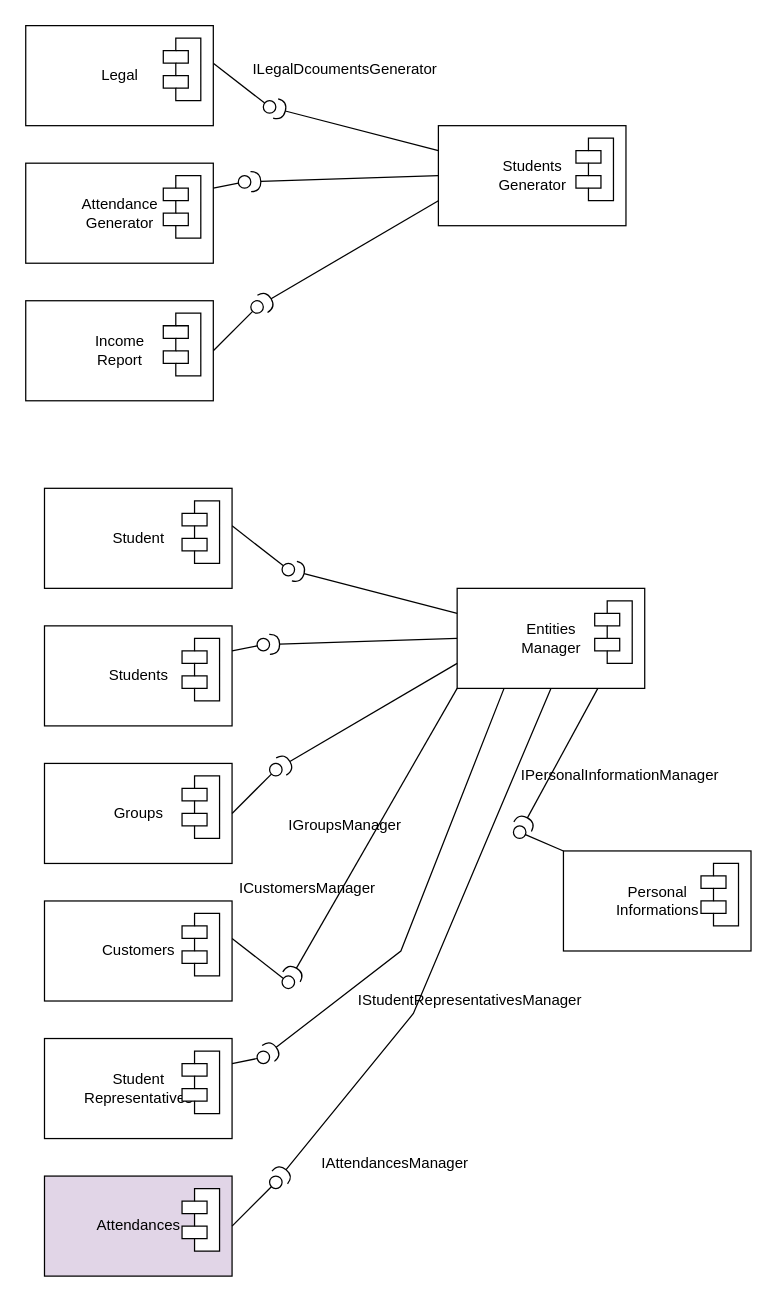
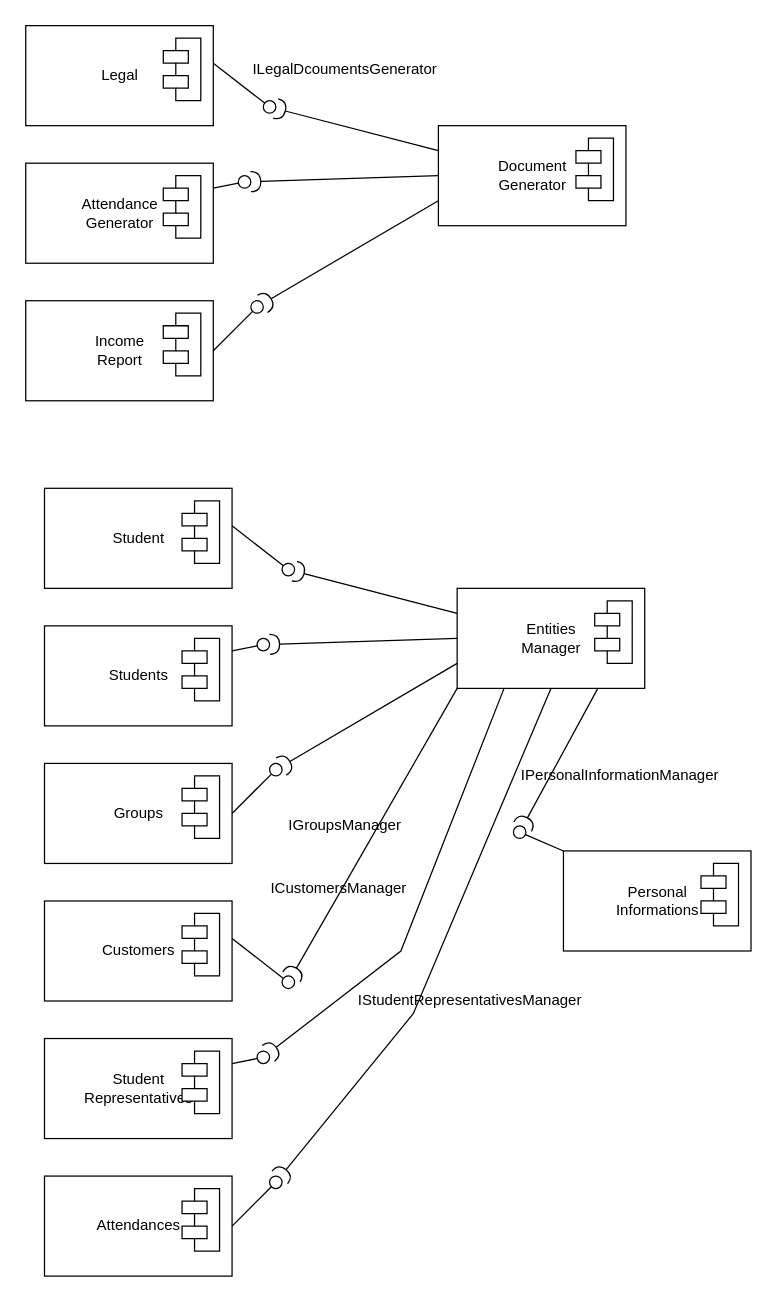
- <mxCell id="2" value="Students&lt;br&gt;Generator" style="html=1;" vertex="1" parent="1"><mxGeometry x="350" y="100" width="150" height="80" as="geometry" /></mxCell>
+ <mxCell id="2" value="Document&lt;br&gt;Generator" style="html=1;" vertex="1" parent="1"><mxGeometry x="350" y="100" width="150" height="80" as="geometry" /></mxCell>
- <mxCell id="53" value="ICustomersManager" style="text;html=1;align=center;verticalAlign=middle;resizable=0;points=[];autosize=1;strokeColor=none;fillColor=none;" vertex="1" parent="1"><mxGeometry x="185" y="700" width="120" height="20" as="geometry" /></mxCell>
+ <mxCell id="53" value="ICustomersManager" style="text;html=1;align=center;verticalAlign=middle;resizable=0;points=[];autosize=1;strokeColor=none;fillColor=none;" vertex="1" parent="1"><mxGeometry x="210" y="700" width="120" height="20" as="geometry" /></mxCell>
- <mxCell id="51" value="IAttendancesManager" style="text;html=1;align=center;verticalAlign=middle;resizable=0;points=[];autosize=1;strokeColor=none;fillColor=none;" vertex="1" parent="1"><mxGeometry x="250" y="920" width="130" height="20" as="geometry" /></mxCell>
- <mxCell id="42" value="Attendances" style="html=1;fillColor=#e1d5e7;" vertex="1" parent="1"><mxGeometry x="35" y="940" width="150" height="80" as="geometry" /></mxCell>
+ <mxCell id="42" value="Attendances" style="html=1;" vertex="1" parent="1"><mxGeometry x="35" y="940" width="150" height="80" as="geometry" /></mxCell>
